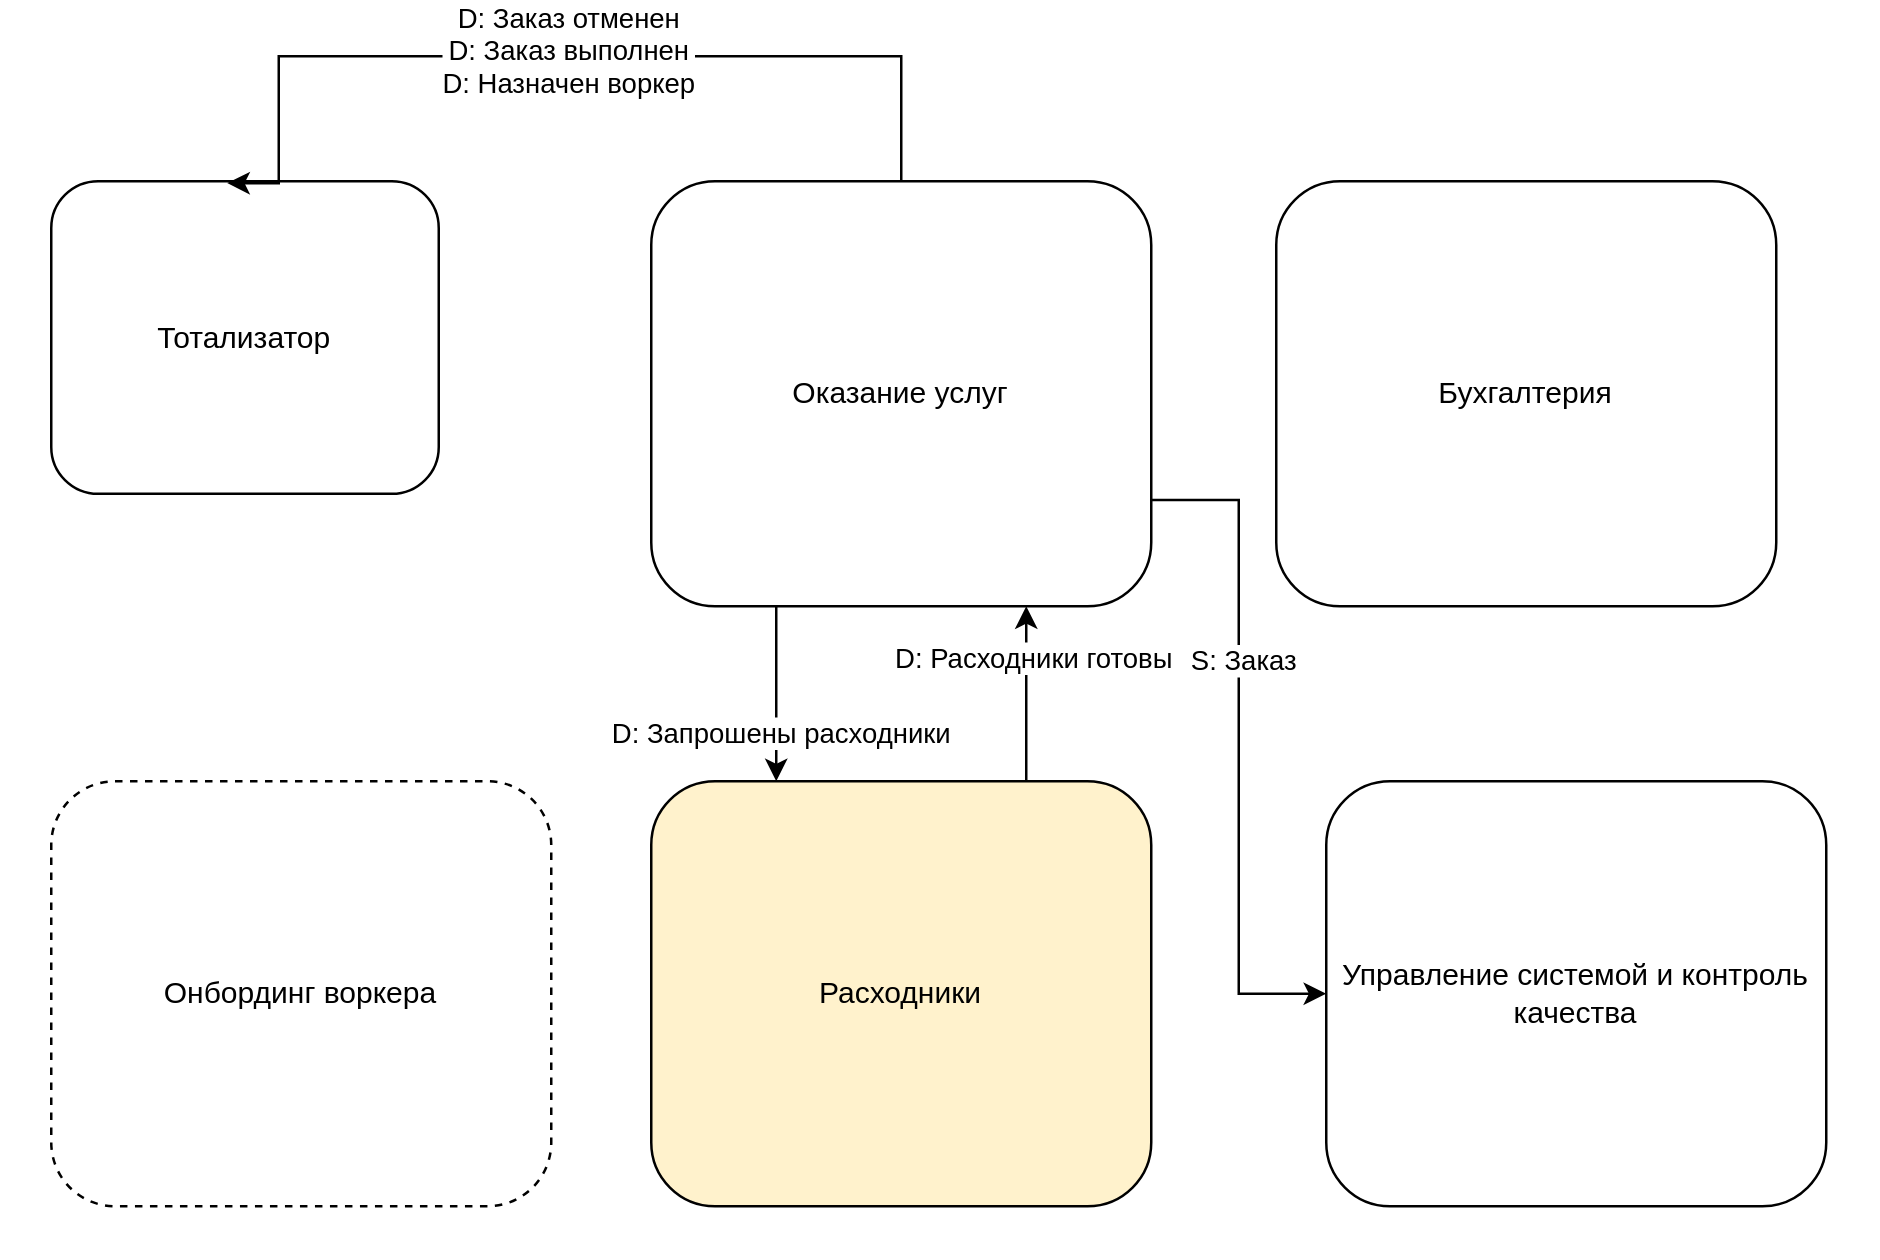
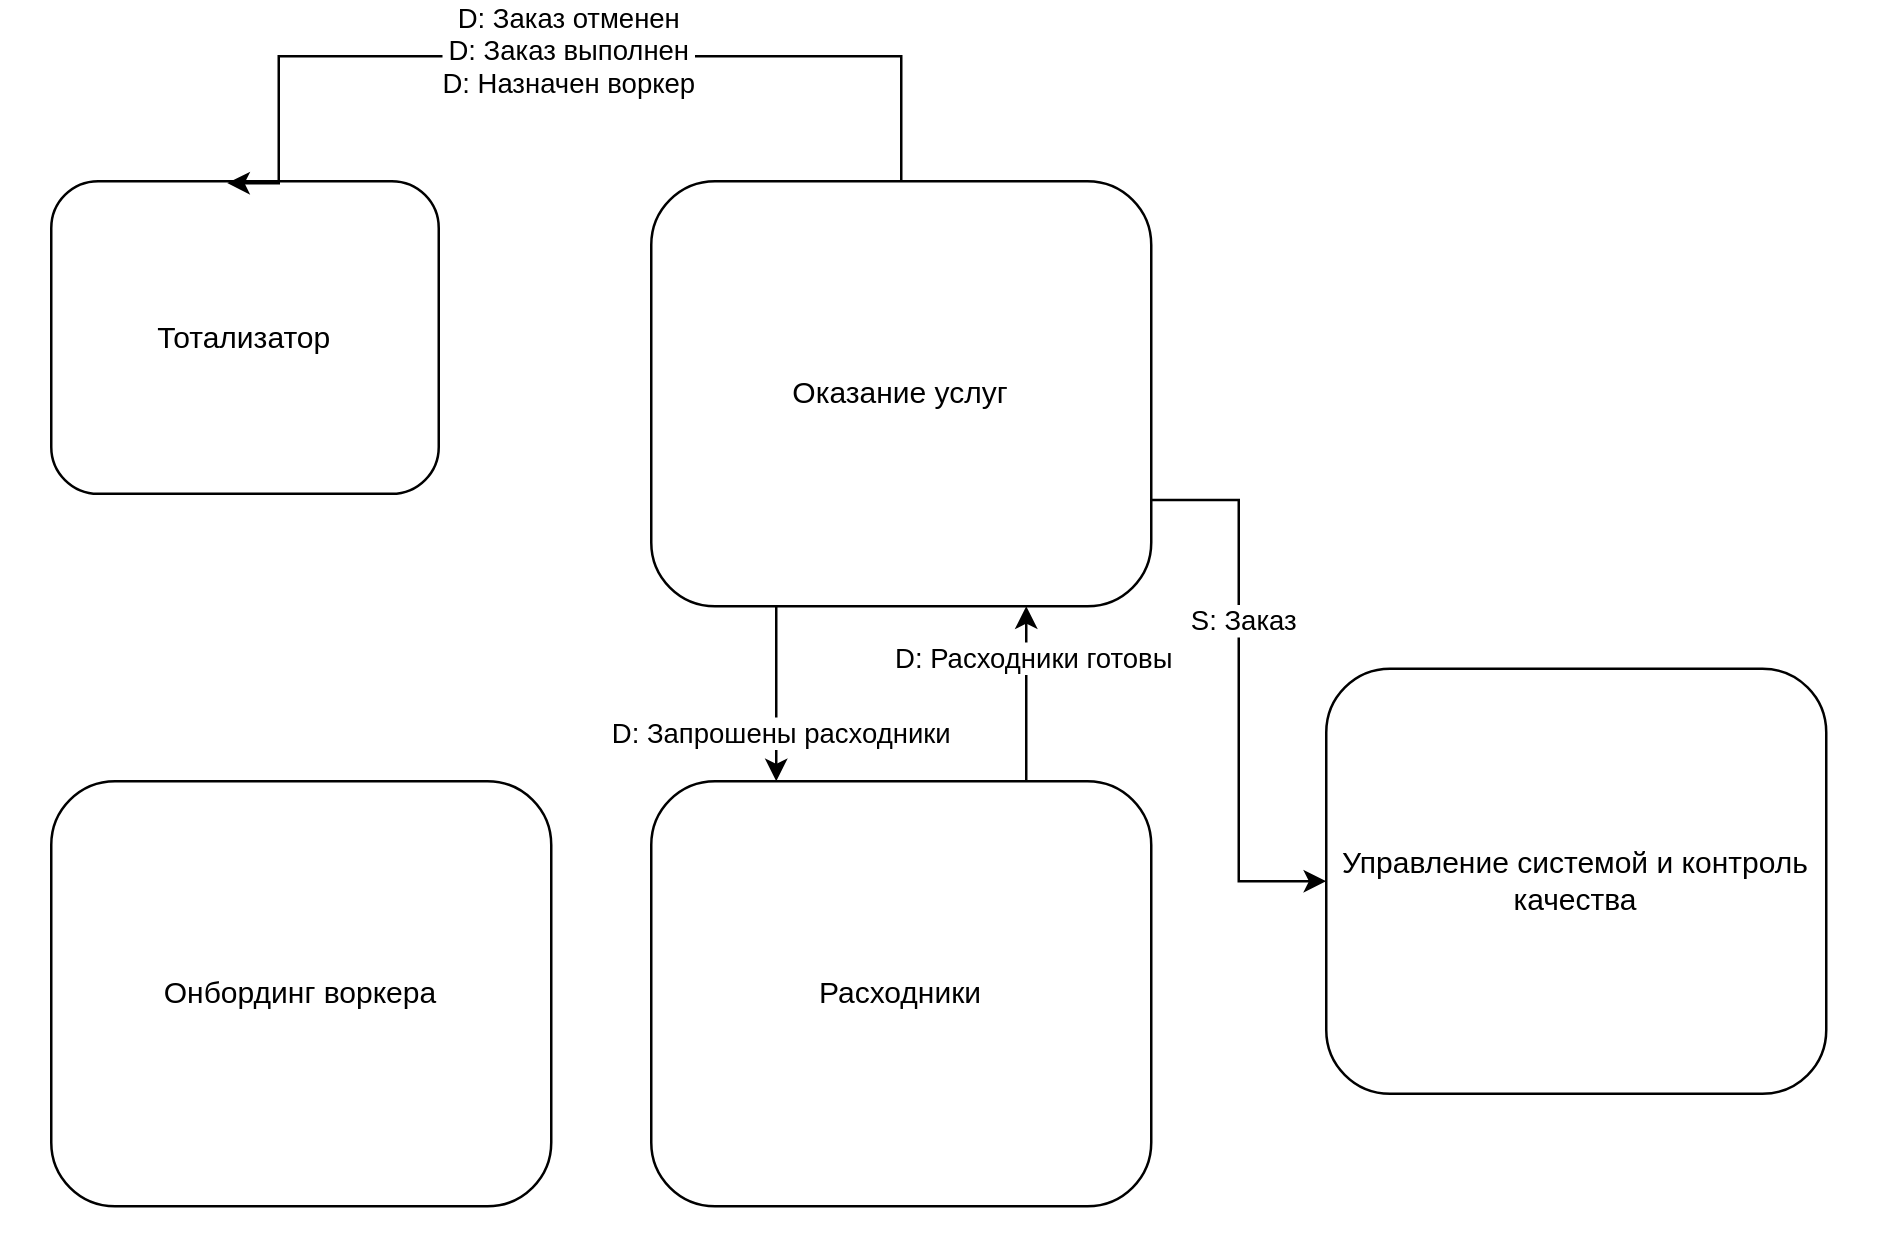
- <mxCell id="8" value="Бухгалтерия" style="rounded=1;whiteSpace=wrap;html=1;" parent="1" vertex="1"><mxGeometry x="510" y="70" width="200" height="170" as="geometry" /></mxCell>
- <mxCell id="15" value="Онбординг воркера" style="rounded=1;whiteSpace=wrap;html=1;dashed=1;" parent="1" vertex="1"><mxGeometry x="20" y="310" width="200" height="170" as="geometry" /></mxCell>
+ <mxCell id="15" value="Онбординг воркера" style="rounded=1;whiteSpace=wrap;html=1;" parent="1" vertex="1"><mxGeometry x="20" y="310" width="200" height="170" as="geometry" /></mxCell>
- <mxCell id="11" value="Расходники" style="rounded=1;whiteSpace=wrap;html=1;fillColor=#fff2cc;" parent="1" vertex="1"><mxGeometry x="260" y="310" width="200" height="170" as="geometry" /></mxCell>
+ <mxCell id="11" value="Расходники" style="rounded=1;whiteSpace=wrap;html=1;" parent="1" vertex="1"><mxGeometry x="260" y="310" width="200" height="170" as="geometry" /></mxCell>
- <mxCell id="12" value="Управление системой и контроль качества" style="rounded=1;whiteSpace=wrap;html=1;" parent="1" vertex="1"><mxGeometry x="530" y="310" width="200" height="170" as="geometry" /></mxCell>
+ <mxCell id="12" value="Управление системой и контроль качества" style="rounded=1;whiteSpace=wrap;html=1;" parent="1" vertex="1"><mxGeometry x="530" y="265" width="200" height="170" as="geometry" /></mxCell>
